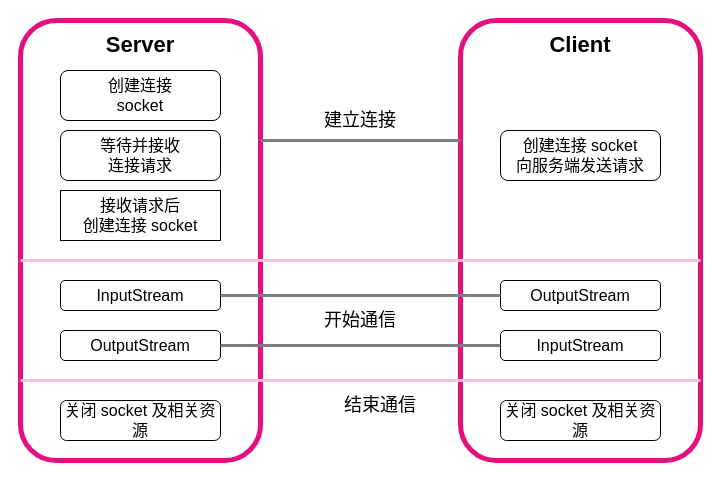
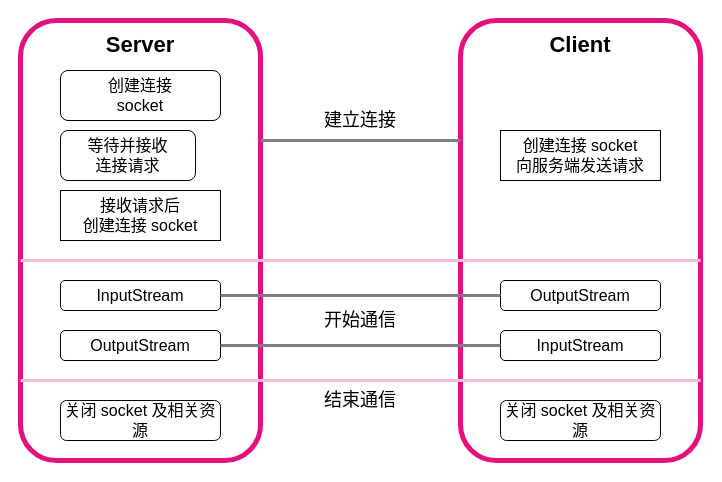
- <mxCell id="12" value="&lt;div style=&quot;font-size: 16px;&quot;&gt;等待并接收&lt;/div&gt;&lt;div style=&quot;font-size: 16px;&quot;&gt;连接请求&lt;br style=&quot;font-size: 16px;&quot;&gt;&lt;/div&gt;" style="rounded=1;whiteSpace=wrap;html=1;strokeWidth=1;fontSize=16;" vertex="1" parent="1"><mxGeometry x="60" y="130" width="160" height="50" as="geometry" /></mxCell>
+ <mxCell id="12" value="&lt;div style=&quot;font-size: 16px;&quot;&gt;等待并接收&lt;/div&gt;&lt;div style=&quot;font-size: 16px;&quot;&gt;连接请求&lt;br style=&quot;font-size: 16px;&quot;&gt;&lt;/div&gt;" style="rounded=1;whiteSpace=wrap;html=1;strokeWidth=1;fontSize=16;" vertex="1" parent="1"><mxGeometry x="60" y="130" width="135" height="50" as="geometry" /></mxCell>
- <mxCell id="18" value="&lt;div style=&quot;font-size: 16px;&quot;&gt;创建连接 socket&lt;/div&gt;&lt;div style=&quot;font-size: 16px;&quot;&gt;向服务端发送请求&lt;/div&gt;" style="rounded=1;whiteSpace=wrap;html=1;strokeWidth=1;fontSize=16;" vertex="1" parent="1"><mxGeometry x="500" y="130" width="160" height="50" as="geometry" /></mxCell>
+ <mxCell id="18" value="&lt;div style=&quot;font-size: 16px;&quot;&gt;创建连接 socket&lt;/div&gt;&lt;div style=&quot;font-size: 16px;&quot;&gt;向服务端发送请求&lt;/div&gt;" style="whiteSpace=wrap;html=1;strokeWidth=1;fontSize=16;rounded=0;" vertex="1" parent="1"><mxGeometry x="500" y="130" width="160" height="50" as="geometry" /></mxCell>
- <mxCell id="9" value="结束通信" style="text;html=1;strokeColor=none;fillColor=none;align=center;verticalAlign=middle;whiteSpace=wrap;rounded=0;strokeWidth=5;fontSize=18;fontStyle=0" vertex="1" parent="1"><mxGeometry x="340" y="390" width="80" height="30" as="geometry" /></mxCell>
+ <mxCell id="9" value="结束通信" style="text;html=1;strokeColor=none;fillColor=none;align=center;verticalAlign=middle;whiteSpace=wrap;rounded=0;strokeWidth=5;fontSize=18;fontStyle=0" vertex="1" parent="1"><mxGeometry x="320" y="385" width="80" height="30" as="geometry" /></mxCell>
